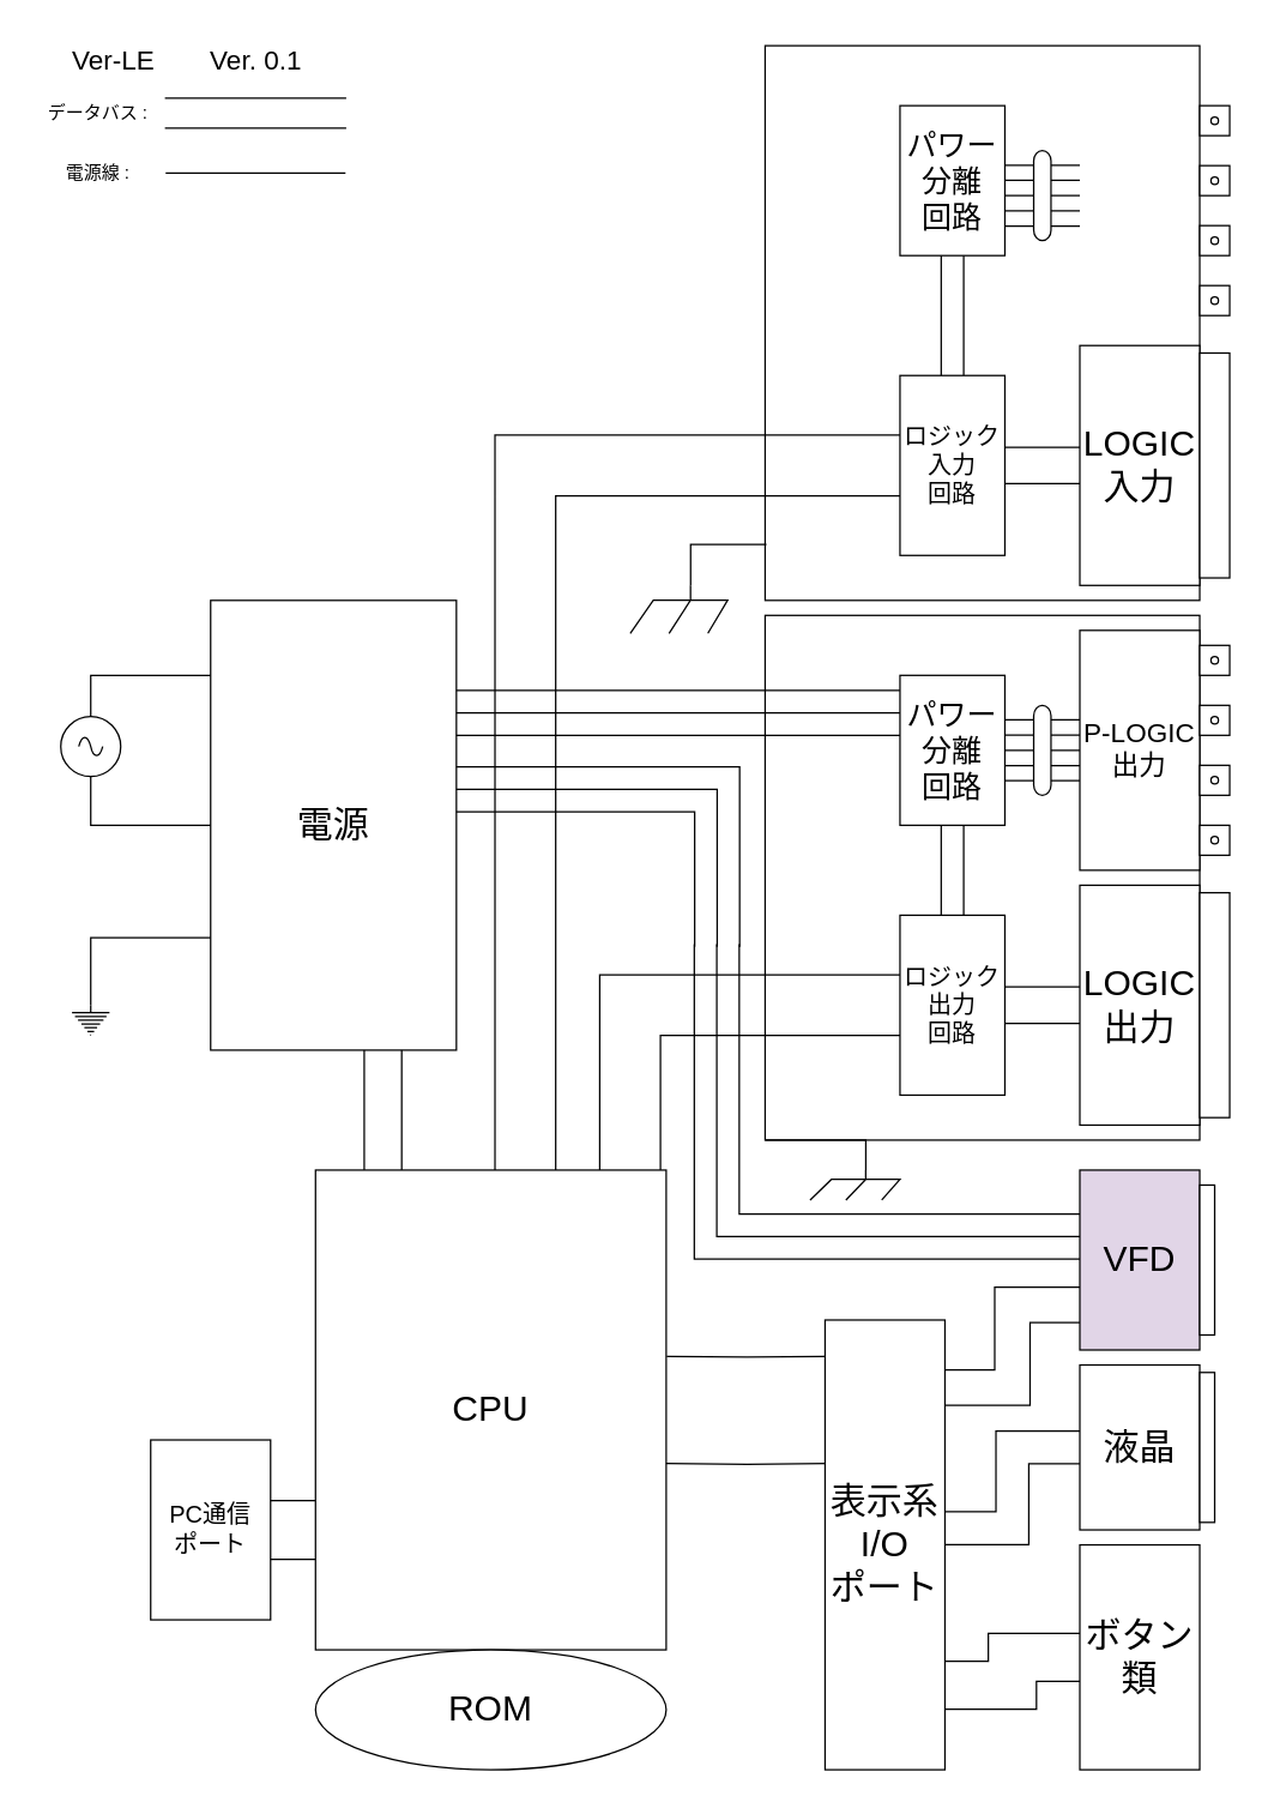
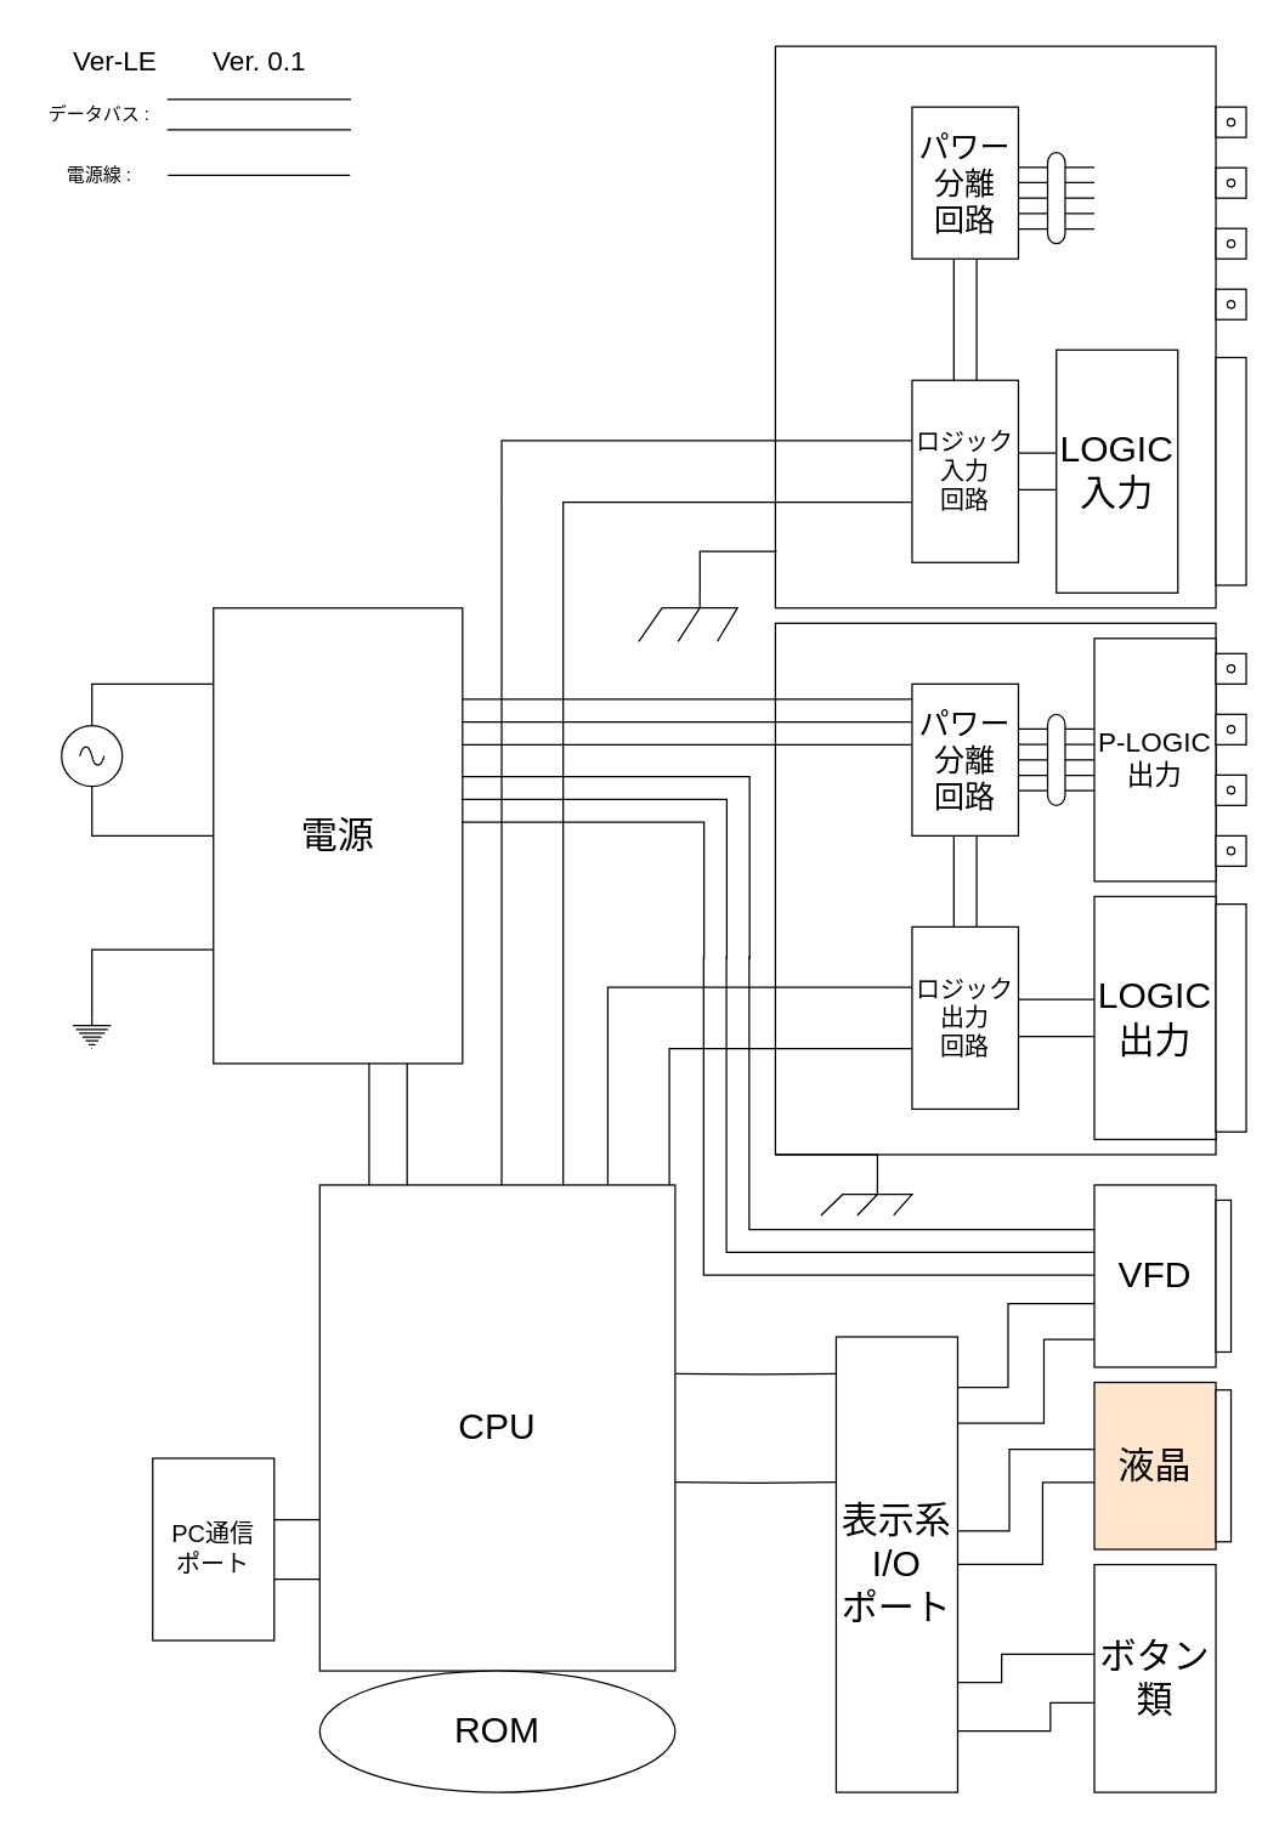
- <mxCell id="19" value="LOGIC&lt;br&gt;入力" style="rounded=0;whiteSpace=wrap;html=1;fontSize=24;" vertex="1" parent="14"><mxGeometry x="720" y="230" width="80" height="160" as="geometry" /></mxCell>
+ <mxCell id="19" value="LOGIC&lt;br&gt;入力" style="rounded=0;whiteSpace=wrap;html=1;fontSize=24;" vertex="1" parent="14"><mxGeometry x="695" y="230" width="80" height="160" as="geometry" /></mxCell>
- <mxCell id="44" value="VFD" style="rounded=0;whiteSpace=wrap;html=1;fontSize=24;fillColor=#e1d5e7;" vertex="1" parent="14"><mxGeometry x="720" y="780" width="80" height="120" as="geometry" /></mxCell>
+ <mxCell id="44" value="VFD" style="rounded=0;whiteSpace=wrap;html=1;fontSize=24;" vertex="1" parent="14"><mxGeometry x="720" y="780" width="80" height="120" as="geometry" /></mxCell>
- <mxCell id="45" value="液晶" style="rounded=0;whiteSpace=wrap;html=1;fontSize=24;" vertex="1" parent="14"><mxGeometry x="720" y="910" width="80" height="110" as="geometry" /></mxCell>
+ <mxCell id="45" value="液晶" style="rounded=0;whiteSpace=wrap;html=1;fontSize=24;fillColor=#ffe6cc;" vertex="1" parent="14"><mxGeometry x="720" y="910" width="80" height="110" as="geometry" /></mxCell>
